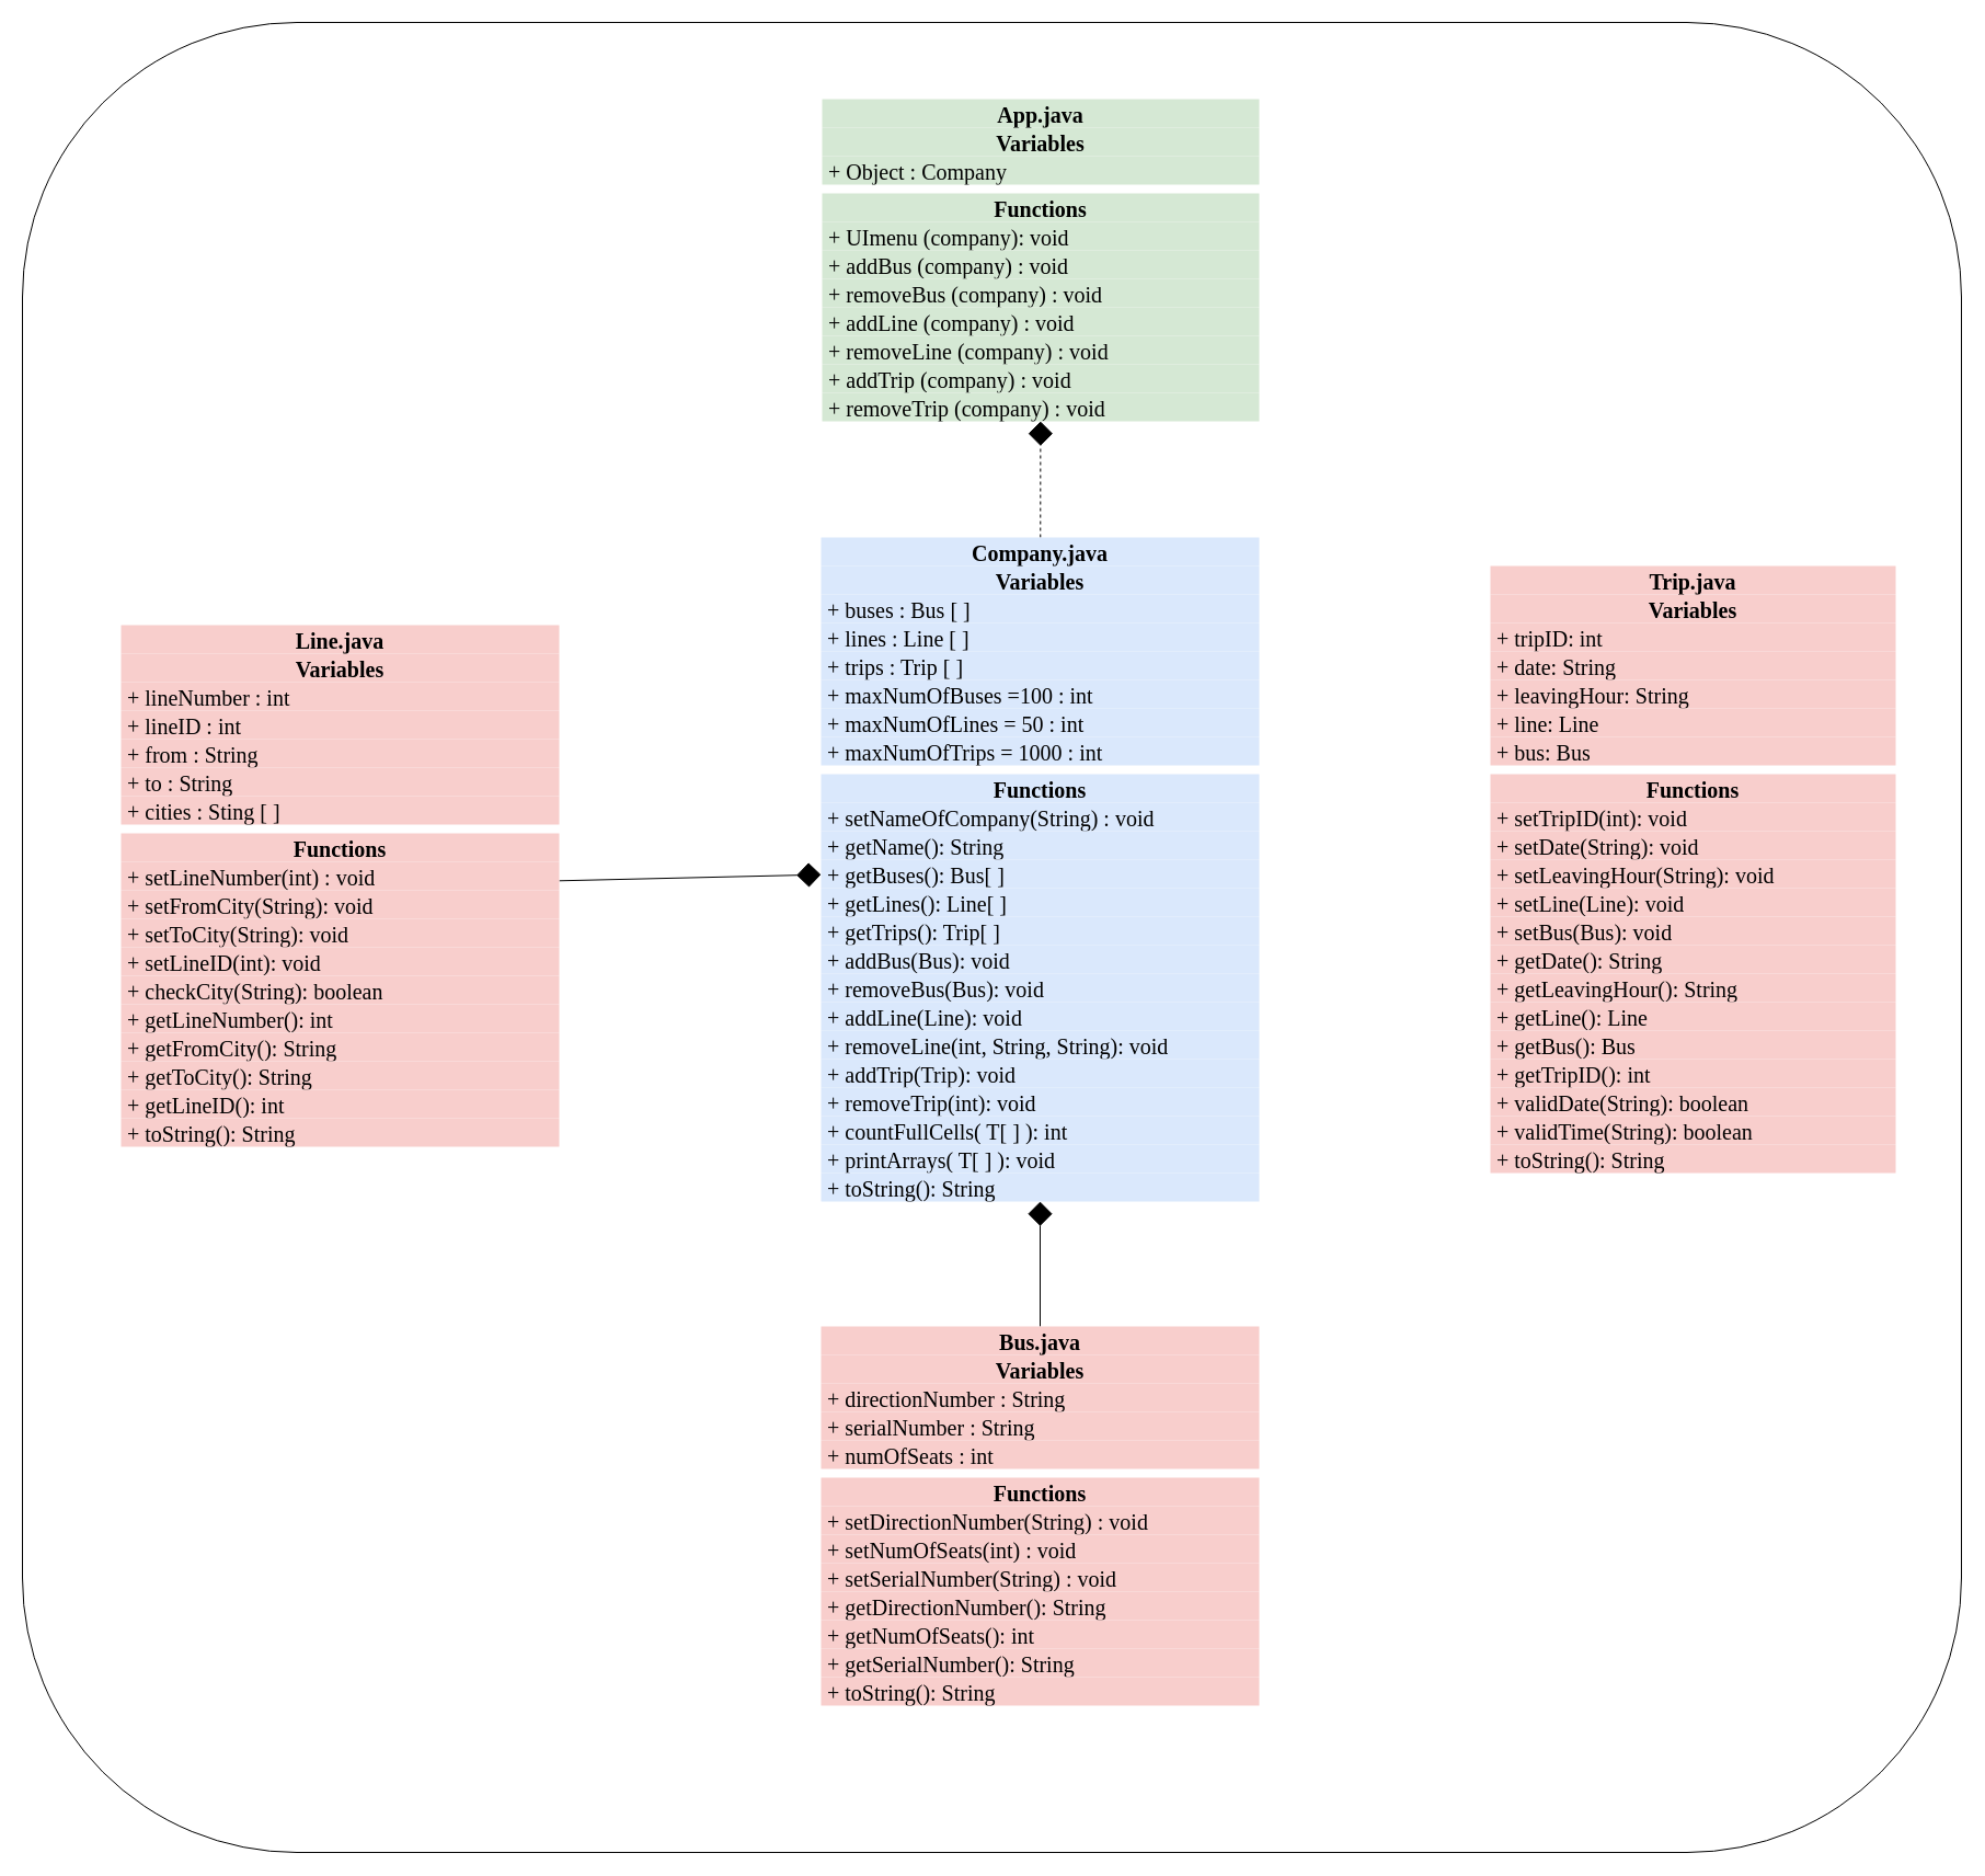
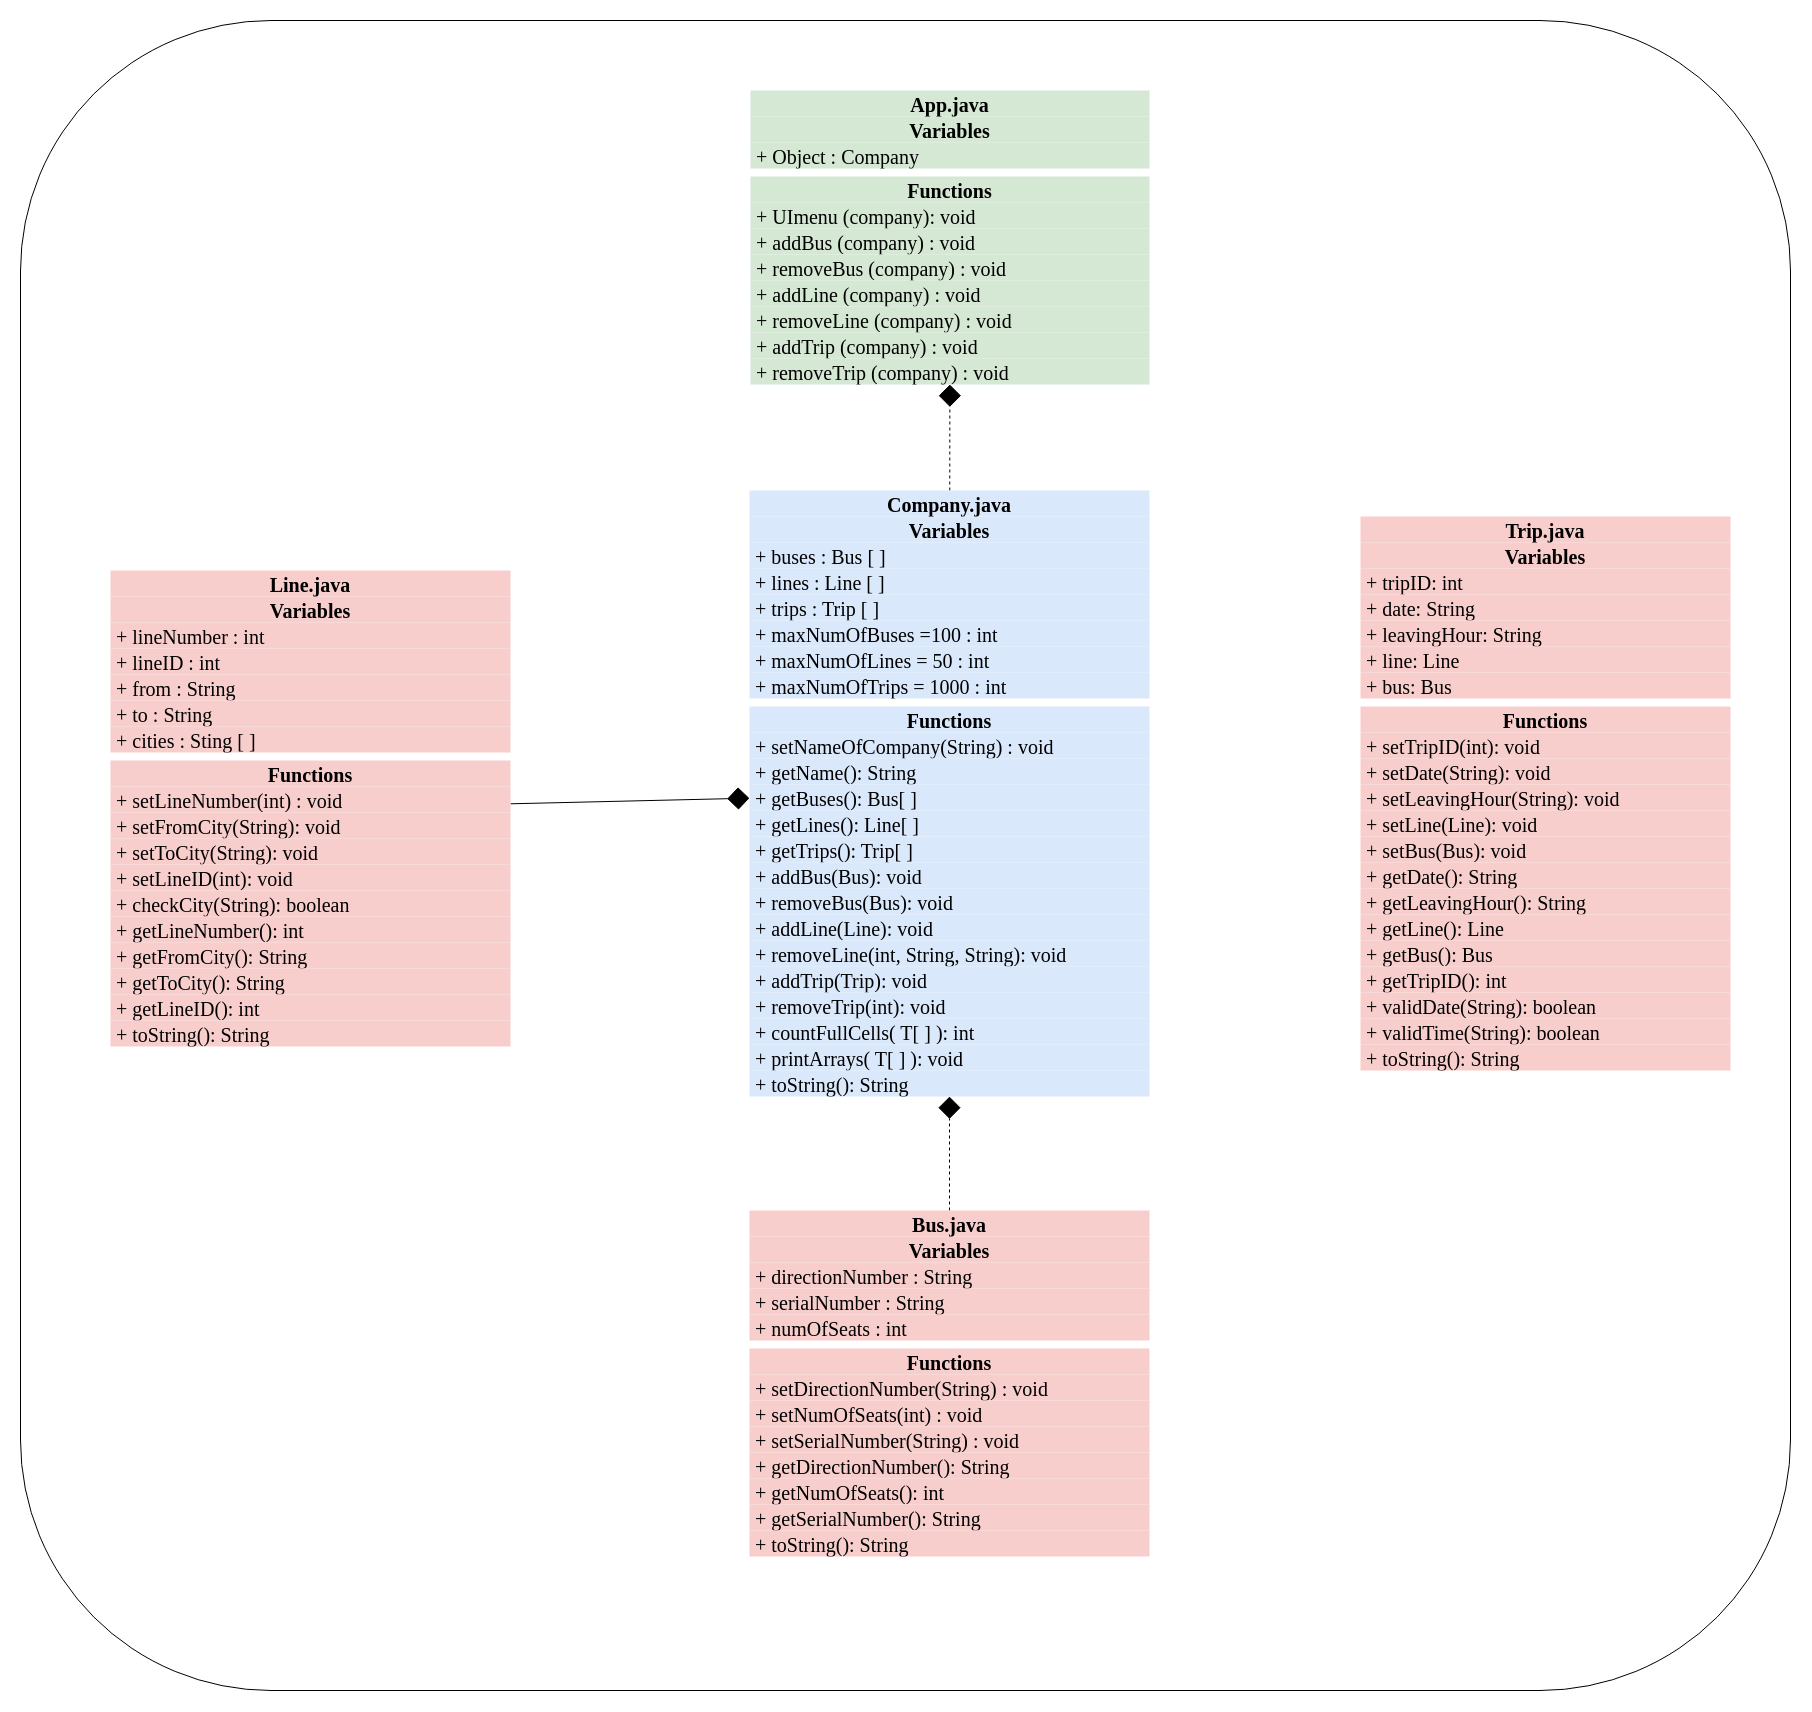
- <mxCell id="40" style="edgeStyle=none;rounded=0;orthogonalLoop=1;jettySize=auto;html=1;fontFamily=Verdana;fontSize=20;fontColor=#000000;endArrow=diamond;endFill=1;endSize=20;" edge="1" parent="1" source="41" target="16"><mxGeometry relative="1" as="geometry" /></mxCell>
+ <mxCell id="40" style="edgeStyle=none;rounded=0;orthogonalLoop=1;jettySize=auto;html=1;fontFamily=Verdana;fontSize=20;fontColor=#000000;endArrow=diamond;endFill=1;endSize=20;dashed=1;" edge="1" parent="1" source="41" target="16"><mxGeometry relative="1" as="geometry" /></mxCell>
